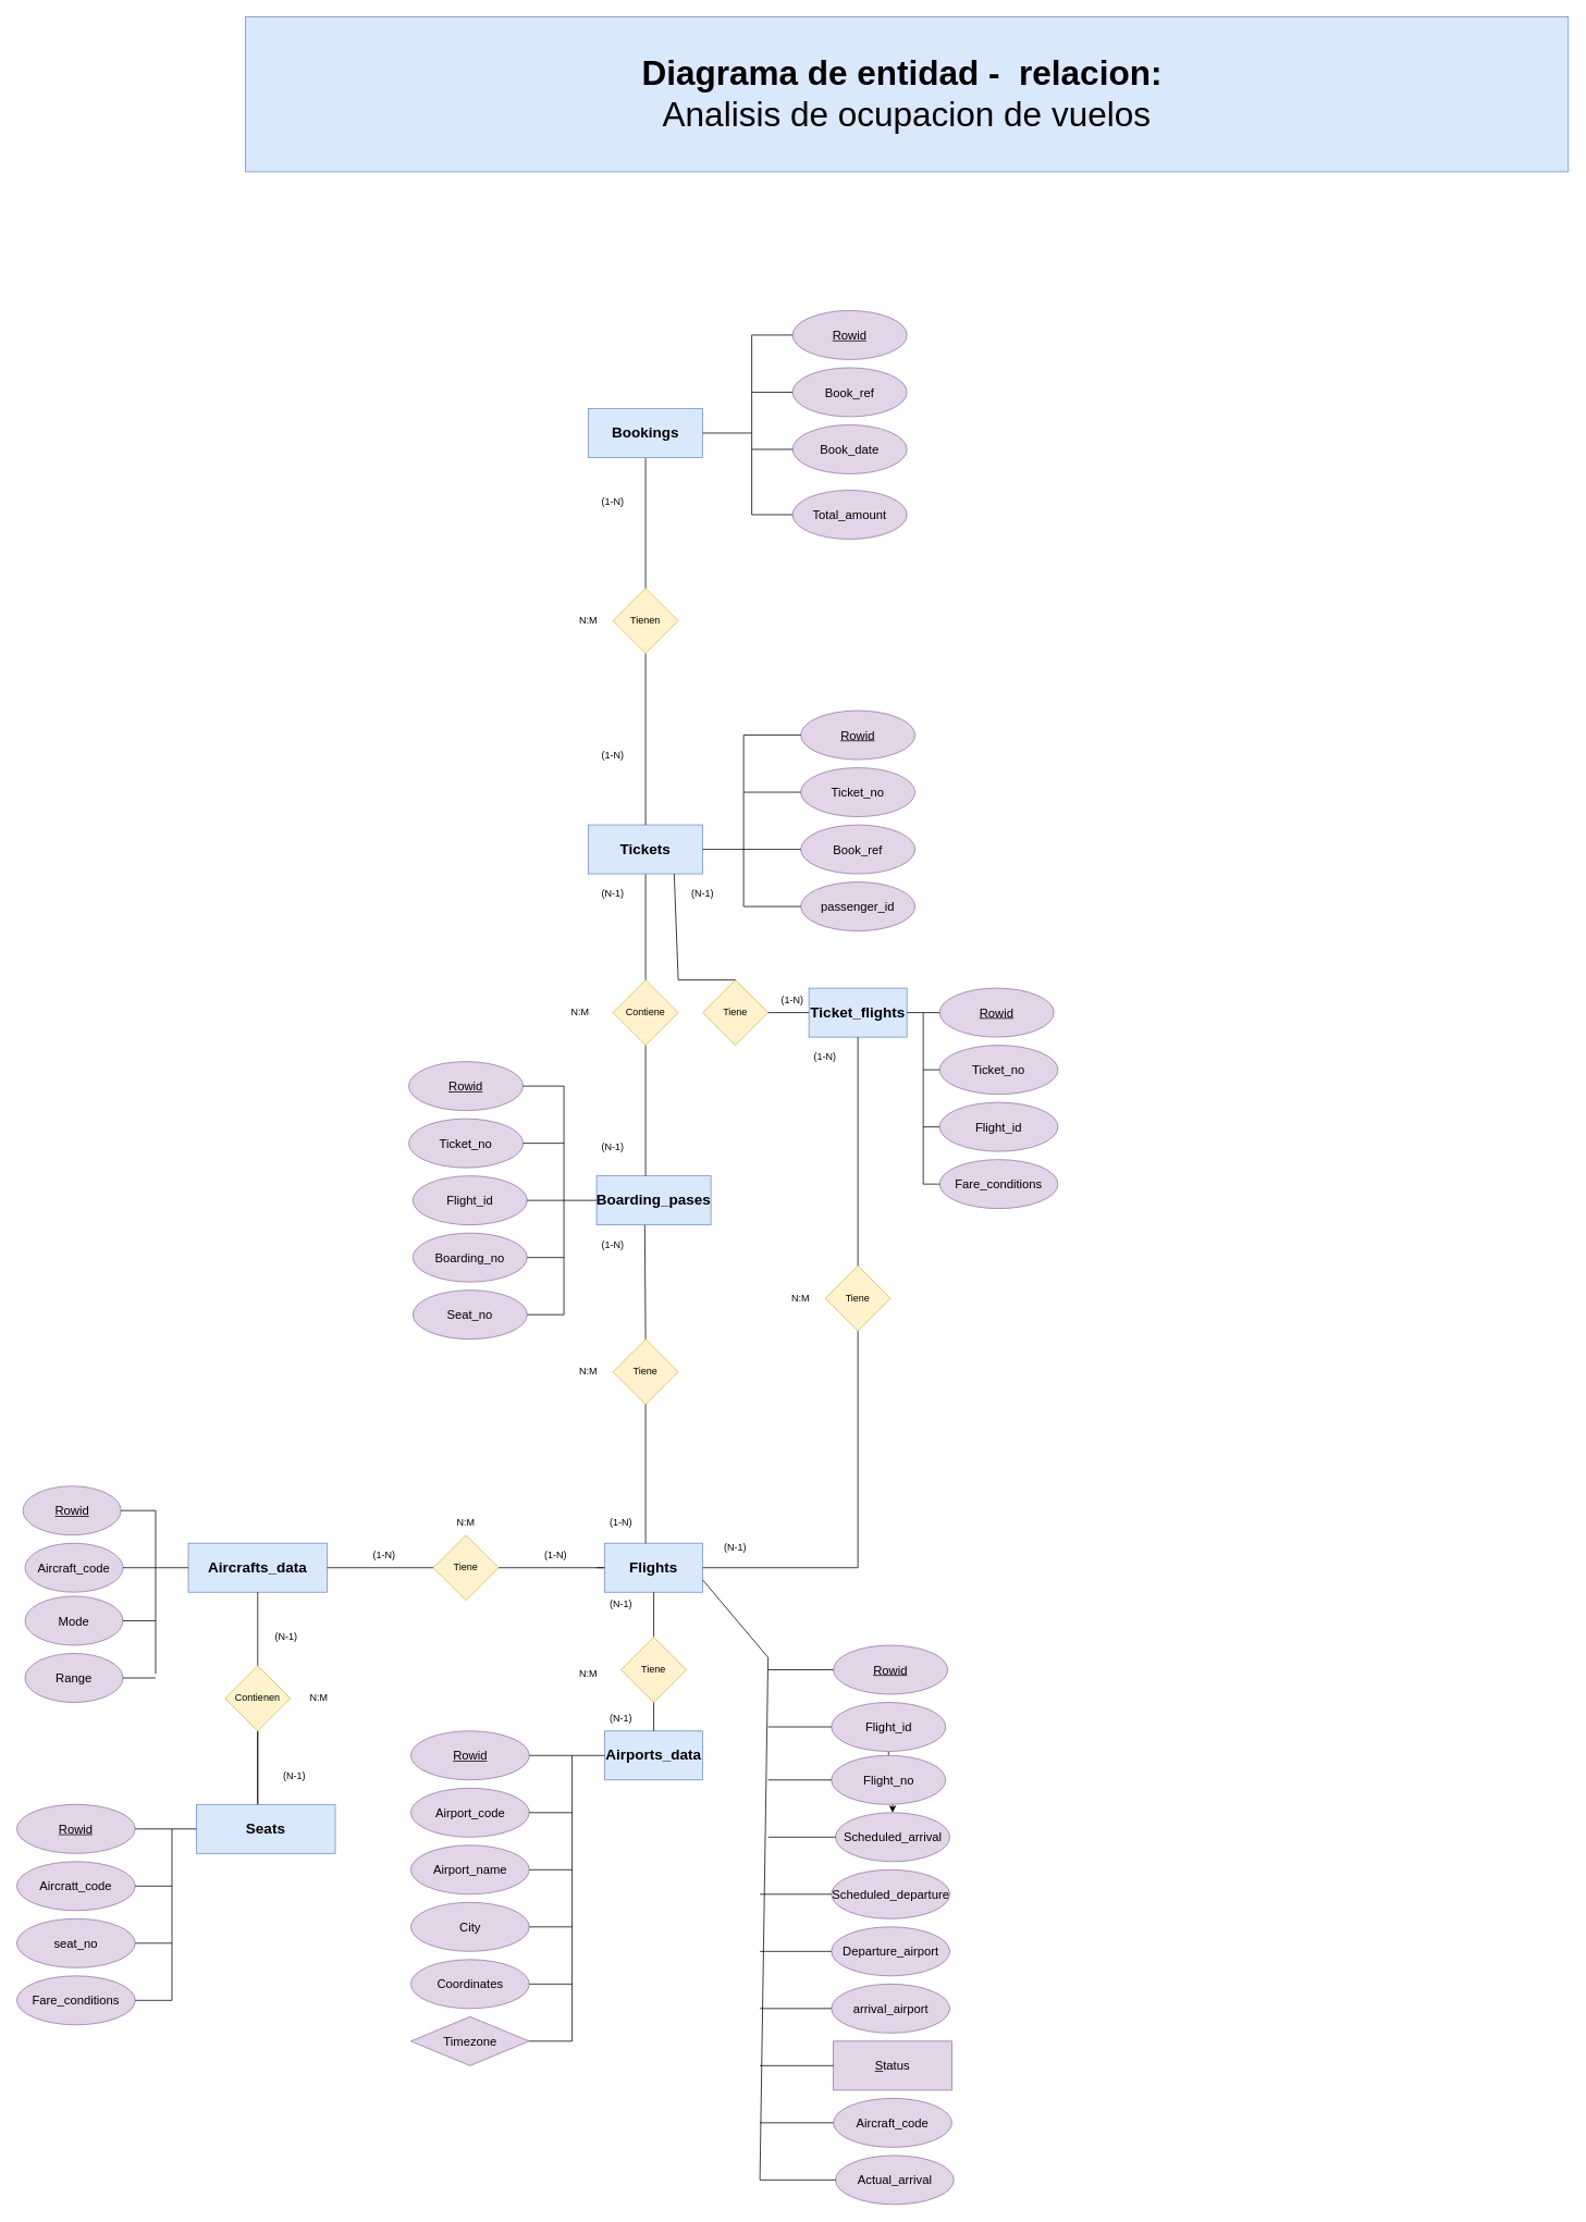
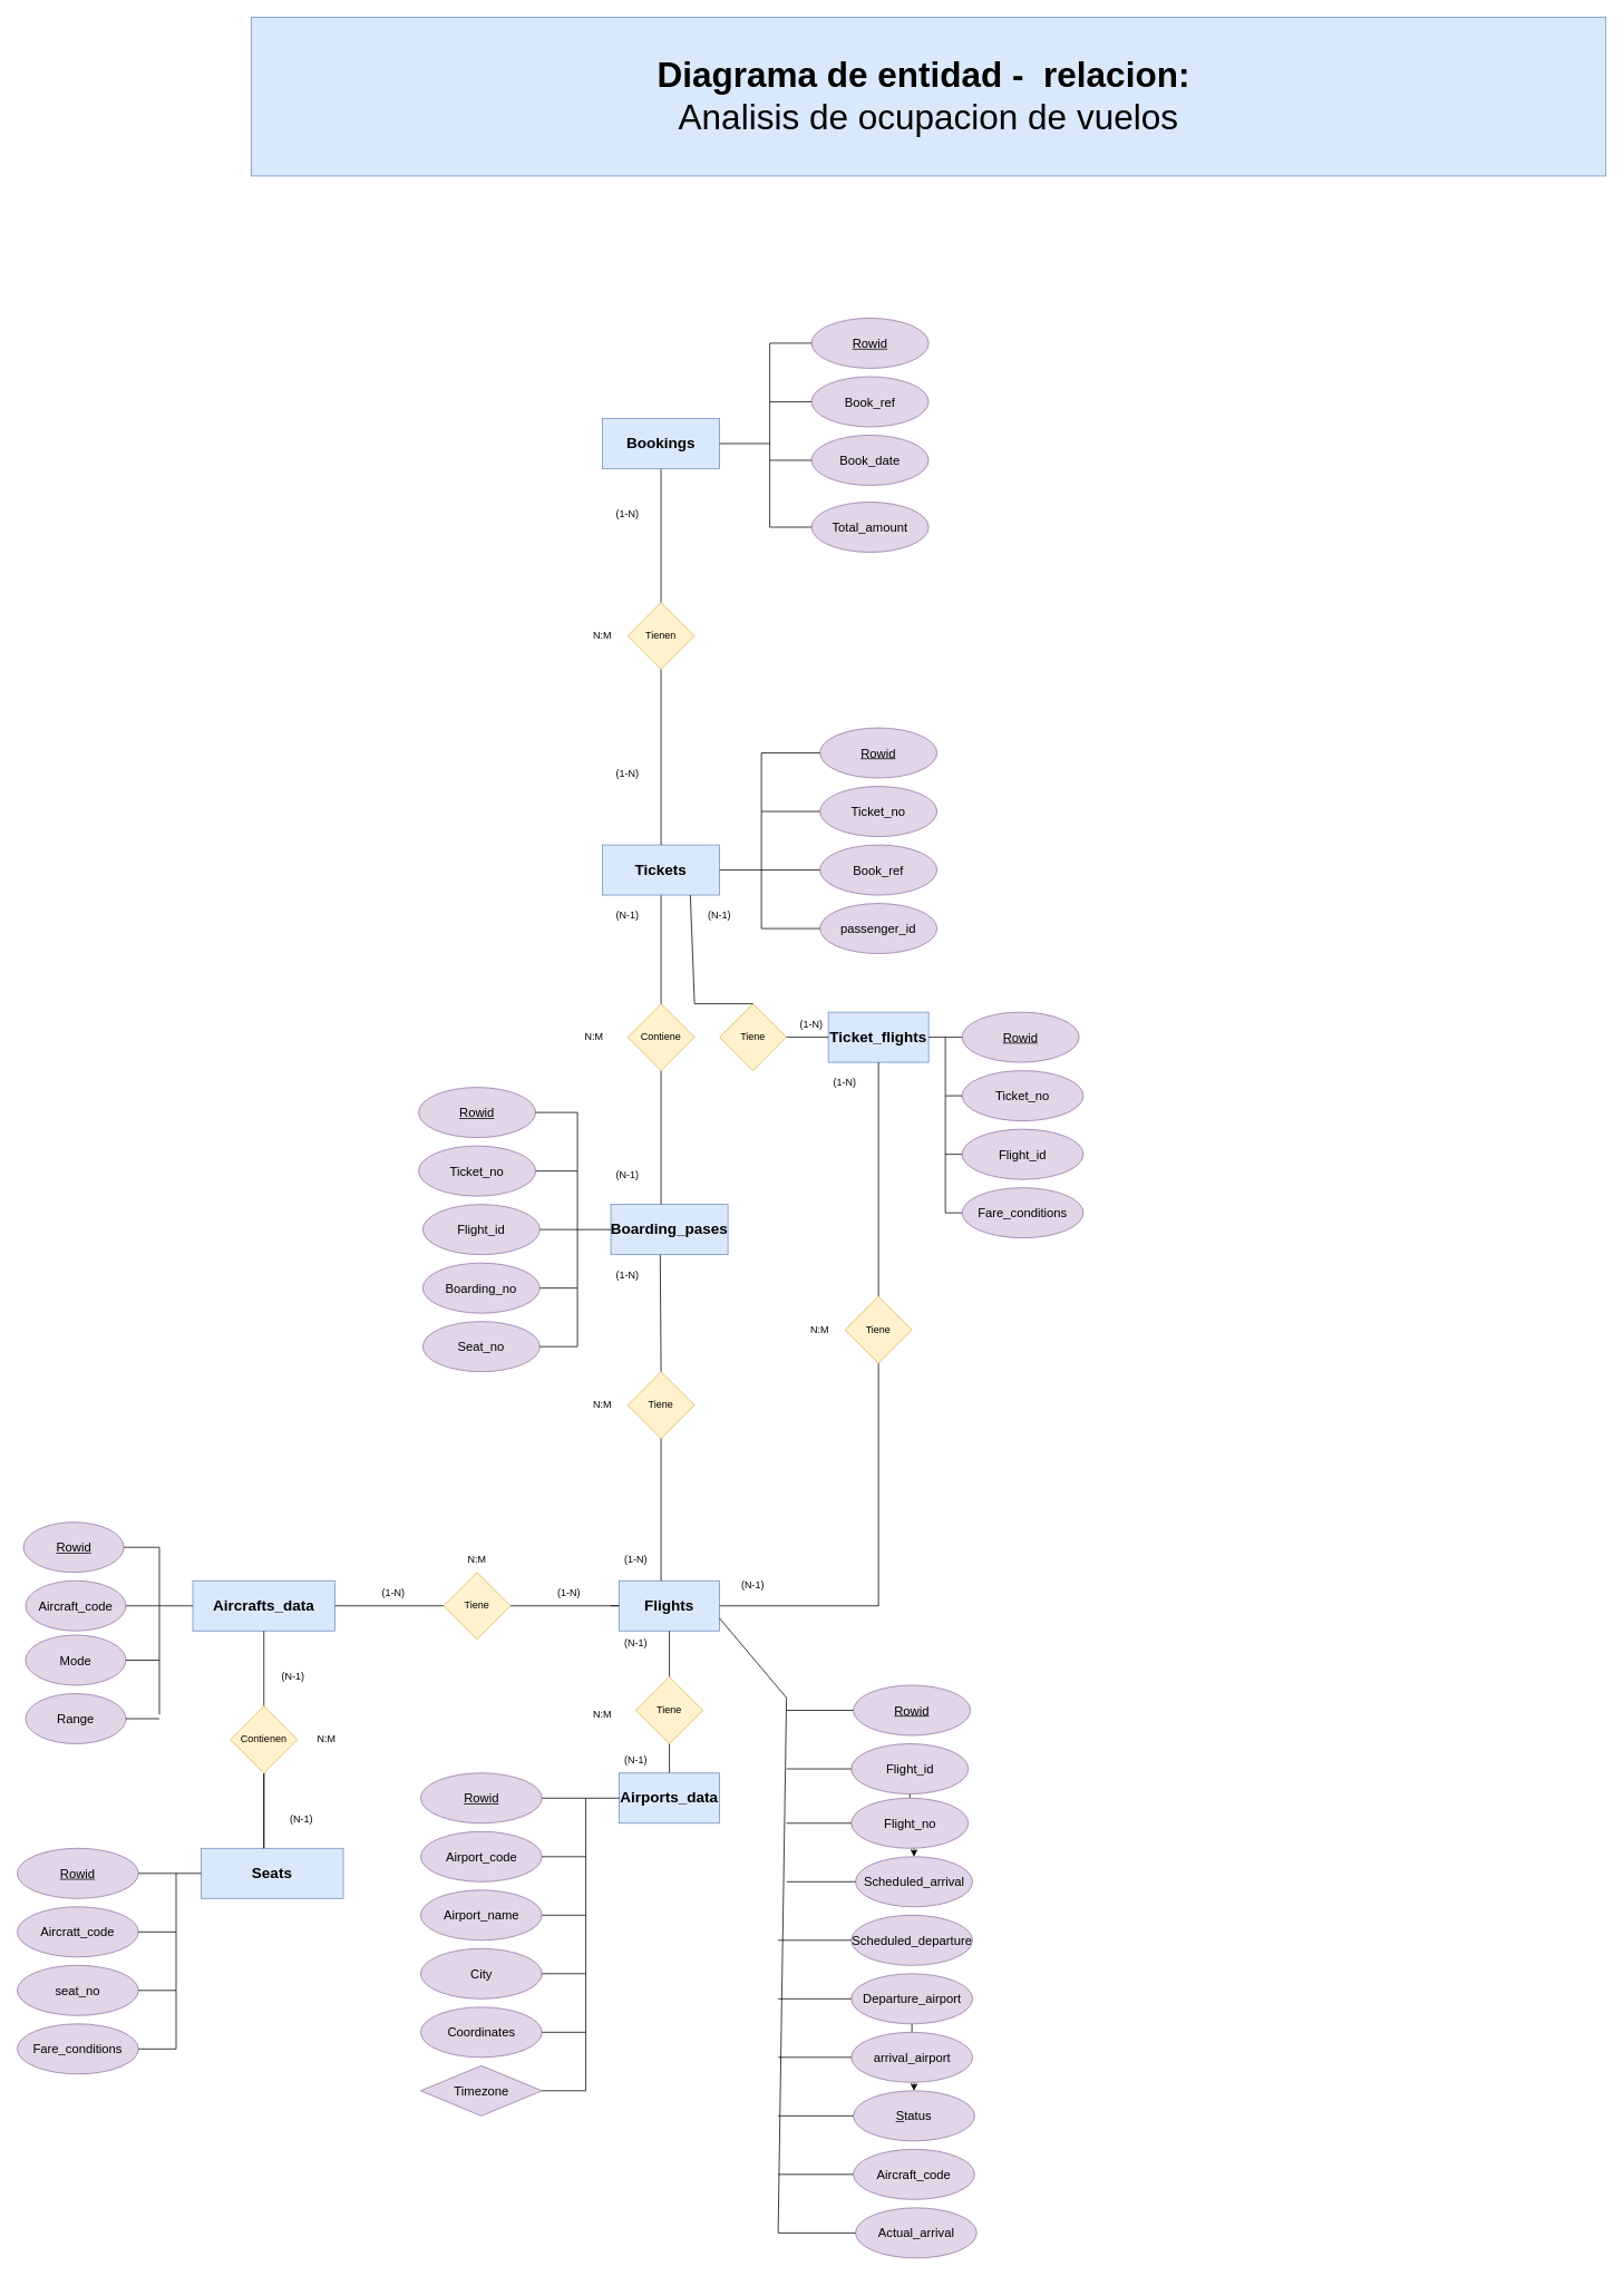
+ <mxCell id="21" value="" style="edgeStyle=orthogonalEdgeStyle;rounded=0;orthogonalLoop=1;jettySize=auto;html=1;" edge="1" parent="1" source="22" target="25"><mxGeometry relative="1" as="geometry" /></mxCell>
- <mxCell id="25" value="&lt;span style=&quot;font-size: 15px;&quot;&gt;&lt;u&gt;S&lt;/u&gt;tatus&lt;/span&gt;" style="whiteSpace=wrap;html=1;fillColor=#e1d5e7;strokeColor=#9673a6;rounded=0;" vertex="1" parent="1"><mxGeometry x="1020" y="2500" width="145" height="60" as="geometry" /></mxCell>
+ <mxCell id="25" value="&lt;span style=&quot;font-size: 15px;&quot;&gt;&lt;u&gt;S&lt;/u&gt;tatus&lt;/span&gt;" style="ellipse;whiteSpace=wrap;html=1;fillColor=#e1d5e7;strokeColor=#9673a6;" vertex="1" parent="1"><mxGeometry x="1020" y="2500" width="145" height="60" as="geometry" /></mxCell>
